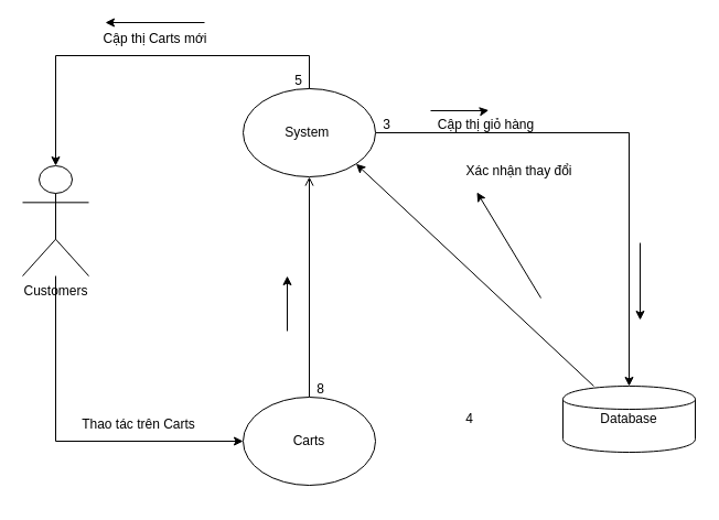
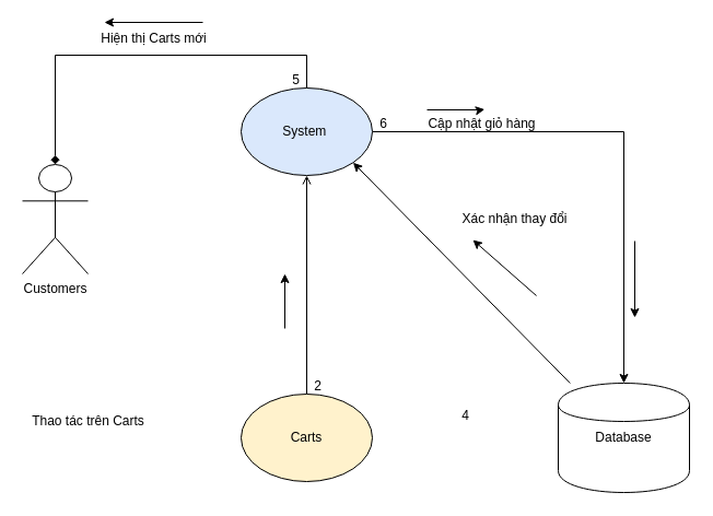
- <mxCell id="21" value="Cập thị Carts mới" style="text;html=1;align=center;verticalAlign=middle;resizable=0;points=[];autosize=1;strokeColor=none;fillColor=none;" vertex="1" parent="1"><mxGeometry x="80" y="20" width="120" height="30" as="geometry" /></mxCell>
+ <mxCell id="21" value="Hiện thị Carts mới" style="text;html=1;align=center;verticalAlign=middle;resizable=0;points=[];autosize=1;strokeColor=none;fillColor=none;" vertex="1" parent="1"><mxGeometry x="80" y="20" width="120" height="30" as="geometry" /></mxCell>
- <mxCell id="12" value="3" style="text;html=1;align=center;verticalAlign=middle;resizable=0;points=[];autosize=1;strokeColor=none;fillColor=none;" vertex="1" parent="1"><mxGeometry x="335" y="98" width="30" height="30" as="geometry" /></mxCell>
+ <mxCell id="12" value="6" style="text;html=1;align=center;verticalAlign=middle;resizable=0;points=[];autosize=1;strokeColor=none;fillColor=none;" vertex="1" parent="1"><mxGeometry x="335" y="98" width="30" height="30" as="geometry" /></mxCell>
- <mxCell id="13" value="Cập thị giỏ hàng" style="text;html=1;align=center;verticalAlign=middle;resizable=0;points=[];autosize=1;strokeColor=none;fillColor=none;" vertex="1" parent="1"><mxGeometry x="380" y="98" width="120" height="30" as="geometry" /></mxCell>
+ <mxCell id="13" value="Cập nhật giỏ hàng" style="text;html=1;align=center;verticalAlign=middle;resizable=0;points=[];autosize=1;strokeColor=none;fillColor=none;" vertex="1" parent="1"><mxGeometry x="380" y="98" width="120" height="30" as="geometry" /></mxCell>
- <mxCell id="9" value="System&amp;nbsp;" style="ellipse;whiteSpace=wrap;html=1;" vertex="1" parent="1"><mxGeometry x="220" y="80" width="120" height="80" as="geometry" /></mxCell>
+ <mxCell id="9" value="System&amp;nbsp;" style="ellipse;whiteSpace=wrap;html=1;fillColor=#dae8fc;" vertex="1" parent="1"><mxGeometry x="220" y="80" width="120" height="80" as="geometry" /></mxCell>
- <mxCell id="19" style="edgeStyle=orthogonalEdgeStyle;rounded=0;orthogonalLoop=1;jettySize=auto;html=1;entryX=0.5;entryY=0;entryDx=0;entryDy=0;entryPerimeter=0;" edge="1" parent="1" source="9" target="3"><mxGeometry relative="1" as="geometry"><Array as="points"><mxPoint x="280" y="50" /><mxPoint x="50" y="50" /></Array></mxGeometry></mxCell>
+ <mxCell id="19" style="edgeStyle=orthogonalEdgeStyle;rounded=0;orthogonalLoop=1;jettySize=auto;html=1;entryX=0.5;entryY=0;entryDx=0;entryDy=0;entryPerimeter=0;endArrow=diamond;" edge="1" parent="1" source="9" target="3"><mxGeometry relative="1" as="geometry"><Array as="points"><mxPoint x="280" y="50" /><mxPoint x="50" y="50" /></Array></mxGeometry></mxCell>
- <mxCell id="17" value="Xác nhận thay đổi" style="text;html=1;align=center;verticalAlign=middle;resizable=0;points=[];autosize=1;strokeColor=none;fillColor=none;" vertex="1" parent="1"><mxGeometry x="410" y="140" width="120" height="30" as="geometry" /></mxCell>
+ <mxCell id="17" value="Xác nhận thay đổi" style="text;html=1;align=center;verticalAlign=middle;resizable=0;points=[];autosize=1;strokeColor=none;fillColor=none;" vertex="1" parent="1"><mxGeometry x="410" y="185" width="120" height="30" as="geometry" /></mxCell>
- <mxCell id="11" value="8" style="text;html=1;align=center;verticalAlign=middle;resizable=0;points=[];autosize=1;strokeColor=none;fillColor=none;" vertex="1" parent="1"><mxGeometry x="275" y="338" width="30" height="30" as="geometry" /></mxCell>
+ <mxCell id="11" value="2" style="text;html=1;align=center;verticalAlign=middle;resizable=0;points=[];autosize=1;strokeColor=none;fillColor=none;" vertex="1" parent="1"><mxGeometry x="275" y="338" width="30" height="30" as="geometry" /></mxCell>
- <mxCell id="5" value="Database" style="shape=cylinder;whiteSpace=wrap;html=1;" vertex="1" parent="1"><mxGeometry x="510" y="350" width="120" height="60" as="geometry" /></mxCell>
+ <mxCell id="5" value="Database" style="shape=cylinder;whiteSpace=wrap;html=1;" vertex="1" parent="1"><mxGeometry x="510" y="350" width="120" height="100" as="geometry" /></mxCell>
- <mxCell id="10" value="Thao tác trên Carts" style="text;html=1;align=center;verticalAlign=middle;resizable=0;points=[];autosize=1;strokeColor=none;fillColor=none;" vertex="1" parent="1"><mxGeometry x="60" y="370" width="130" height="30" as="geometry" /></mxCell>
+ <mxCell id="10" value="Thao tác trên Carts" style="text;html=1;align=center;verticalAlign=middle;resizable=0;points=[];autosize=1;strokeColor=none;fillColor=none;" vertex="1" parent="1"><mxGeometry x="15" y="370" width="130" height="30" as="geometry" /></mxCell>
- <mxCell id="2" style="edgeStyle=orthogonalEdgeStyle;rounded=0;orthogonalLoop=1;jettySize=auto;html=1;entryX=0;entryY=0.5;entryDx=0;entryDy=0;" edge="1" parent="1" source="3" target="7"><mxGeometry relative="1" as="geometry"><Array as="points"><mxPoint x="50" y="400" /></Array></mxGeometry></mxCell>
- <mxCell id="7" value="Carts" style="ellipse;whiteSpace=wrap;html=1;" vertex="1" parent="1"><mxGeometry x="220" y="360" width="120" height="80" as="geometry" /></mxCell>
+ <mxCell id="7" value="Carts" style="ellipse;whiteSpace=wrap;html=1;fillColor=#fff2cc;" vertex="1" parent="1"><mxGeometry x="220" y="360" width="120" height="80" as="geometry" /></mxCell>
